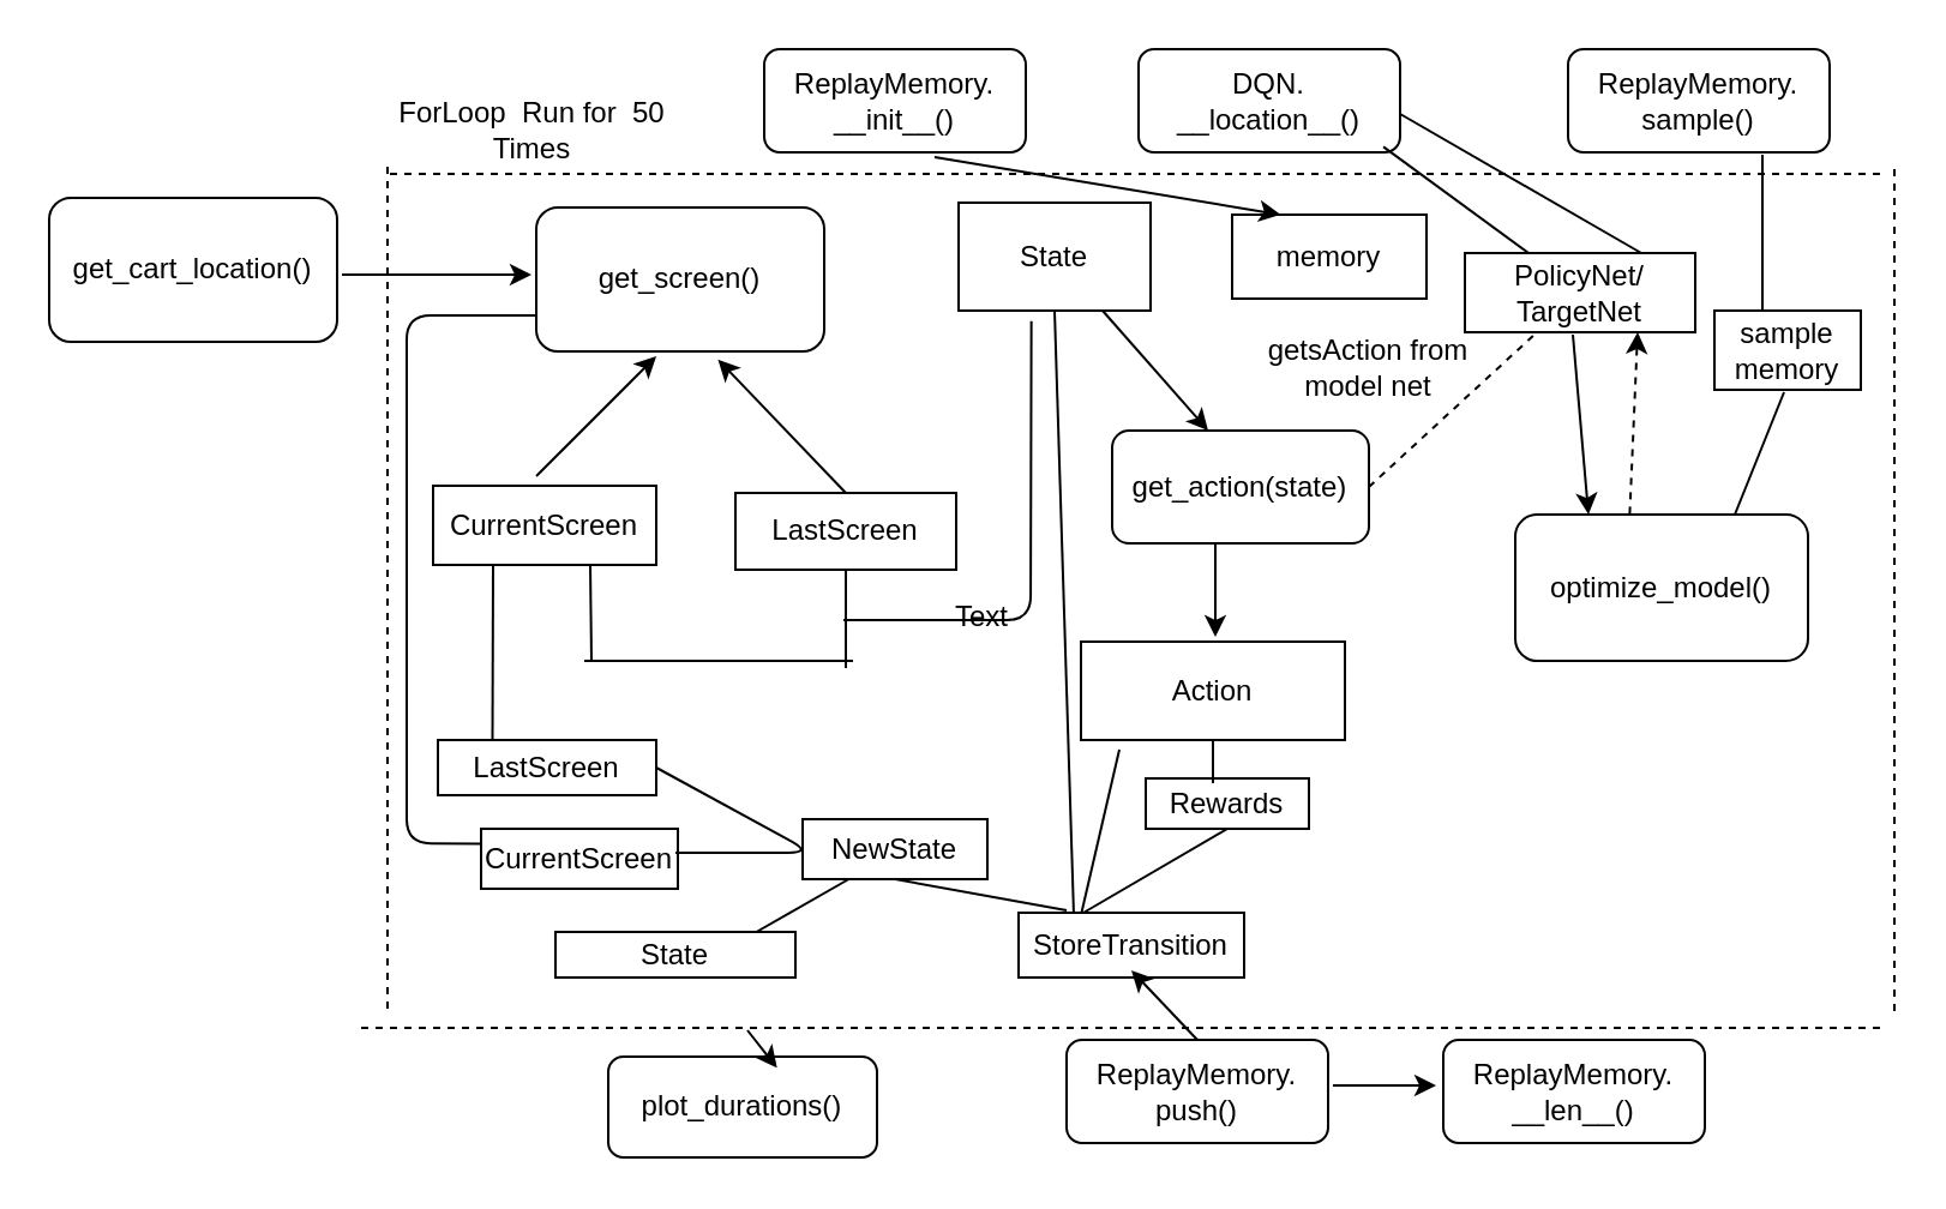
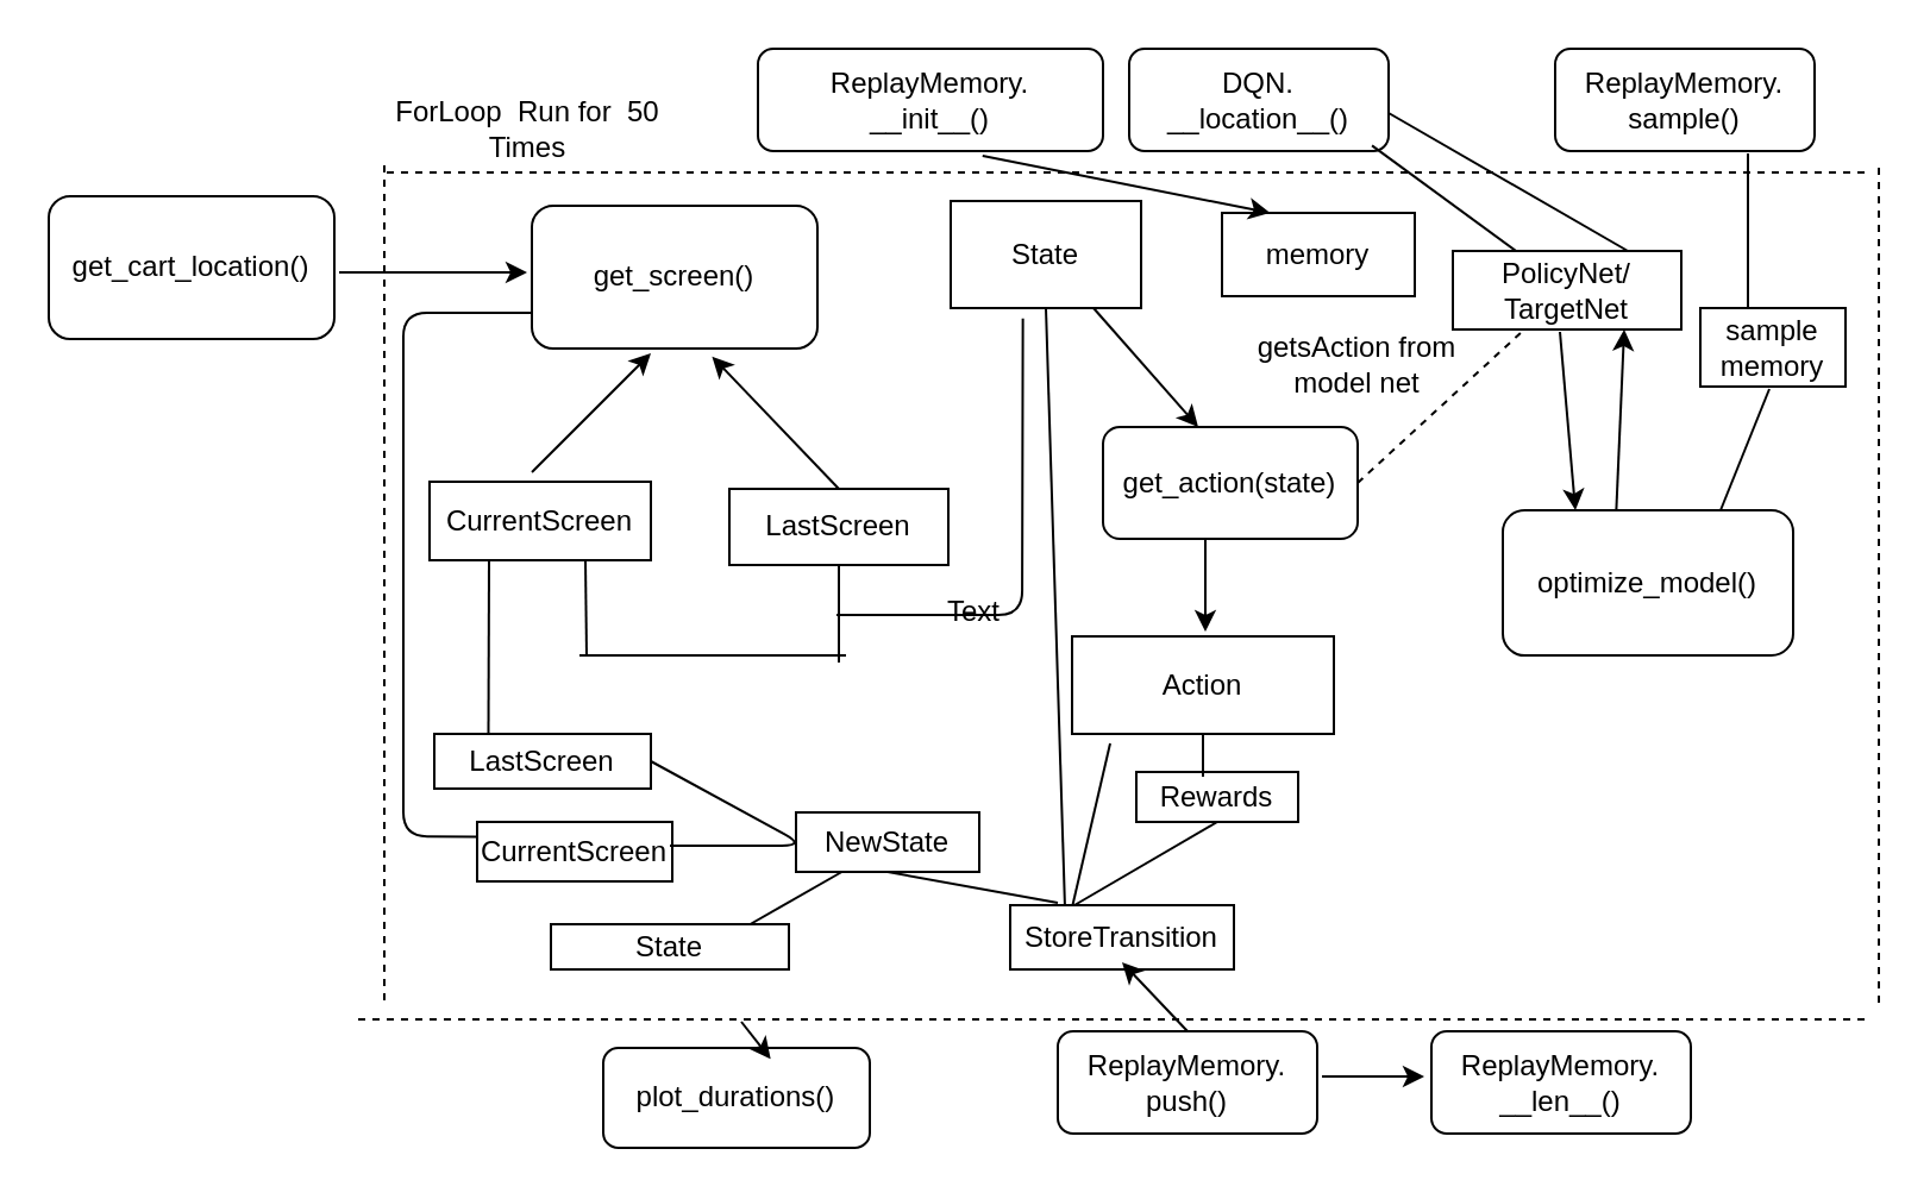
- <mxCell id="33" value="ReplayMemory.&lt;br&gt;__init__()" style="rounded=1;whiteSpace=wrap;html=1;" parent="1" vertex="1"><mxGeometry x="318" y="20" width="109" height="43" as="geometry" /></mxCell>
+ <mxCell id="33" value="ReplayMemory.&lt;br&gt;__init__()" style="rounded=1;whiteSpace=wrap;html=1;" parent="1" vertex="1"><mxGeometry x="318" y="20" width="145" height="43" as="geometry" /></mxCell>
- <mxCell id="58" value="" style="endArrow=classic;html=1;entryX=0.75;entryY=1;entryDx=0;entryDy=0;exitX=0.391;exitY=-0.005;exitDx=0;exitDy=0;exitPerimeter=0;dashed=1;" parent="1" source="35" target="40" edge="1"><mxGeometry width="50" height="50" relative="1" as="geometry"><mxPoint x="663" y="196" as="sourcePoint" /><mxPoint x="713" y="146" as="targetPoint" /></mxGeometry></mxCell>
+ <mxCell id="58" value="" style="endArrow=classic;html=1;entryX=0.75;entryY=1;entryDx=0;entryDy=0;exitX=0.391;exitY=-0.005;exitDx=0;exitDy=0;exitPerimeter=0;" parent="1" source="35" target="40" edge="1"><mxGeometry width="50" height="50" relative="1" as="geometry"><mxPoint x="663" y="196" as="sourcePoint" /><mxPoint x="713" y="146" as="targetPoint" /></mxGeometry></mxCell>
